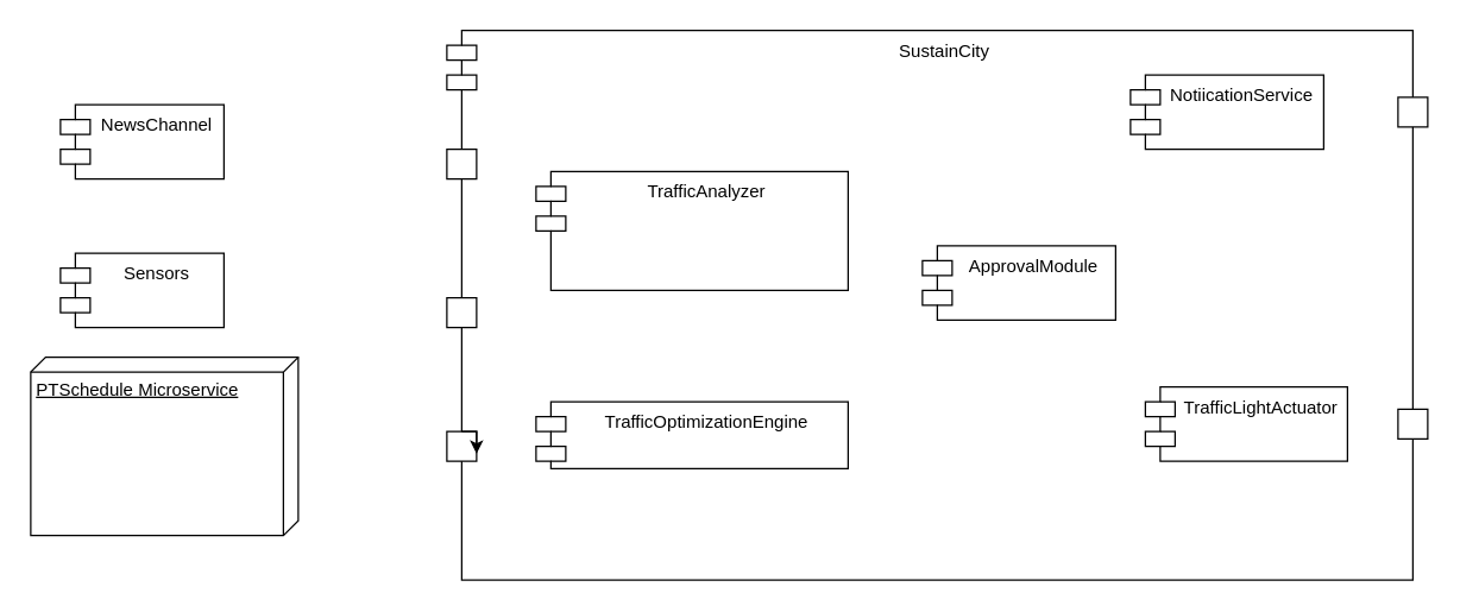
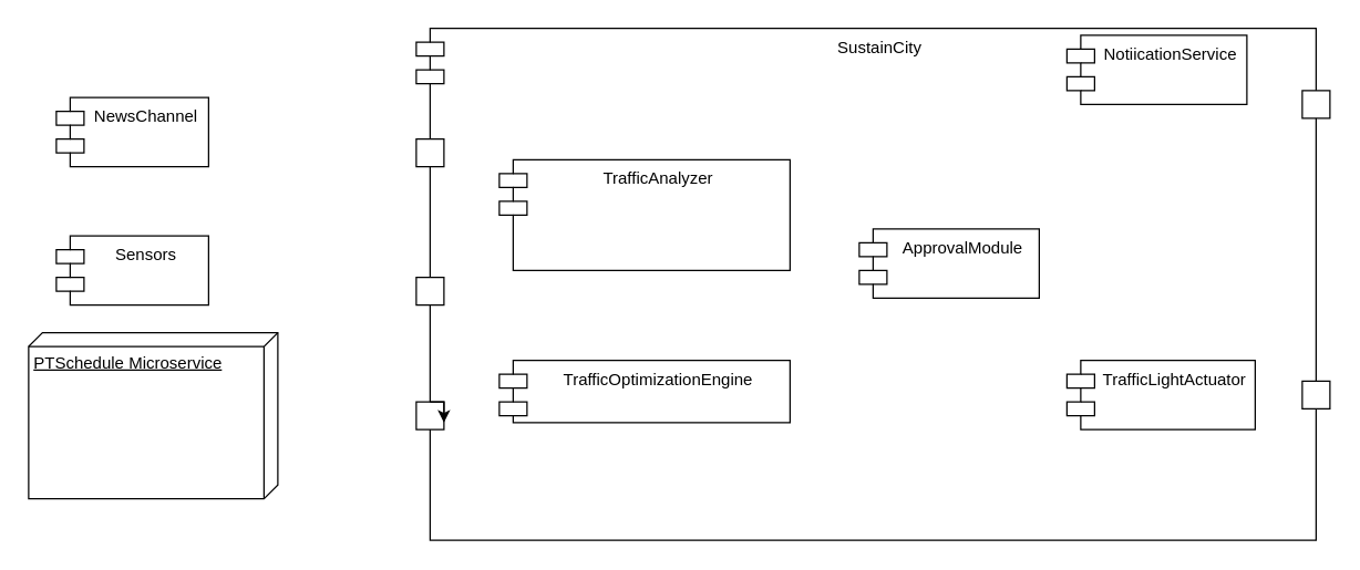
- <mxCell id="8" value="NotiicationService" style="shape=module;align=left;spacingLeft=20;align=center;verticalAlign=top;whiteSpace=wrap;html=1;" vertex="1" parent="1"><mxGeometry x="760" y="50" width="130" height="50" as="geometry" /></mxCell>
+ <mxCell id="8" value="NotiicationService" style="shape=module;align=left;spacingLeft=20;align=center;verticalAlign=top;whiteSpace=wrap;html=1;" vertex="1" parent="1"><mxGeometry x="770" y="25" width="130" height="50" as="geometry" /></mxCell>
- <mxCell id="9" value="TrafficOptimizationEngine" style="shape=module;align=left;spacingLeft=20;align=center;verticalAlign=top;whiteSpace=wrap;html=1;" vertex="1" parent="1"><mxGeometry x="360" y="270" width="210" height="45" as="geometry" /></mxCell>
+ <mxCell id="9" value="TrafficOptimizationEngine" style="shape=module;align=left;spacingLeft=20;align=center;verticalAlign=top;whiteSpace=wrap;html=1;" vertex="1" parent="1"><mxGeometry x="360" y="260" width="210" height="45" as="geometry" /></mxCell>
